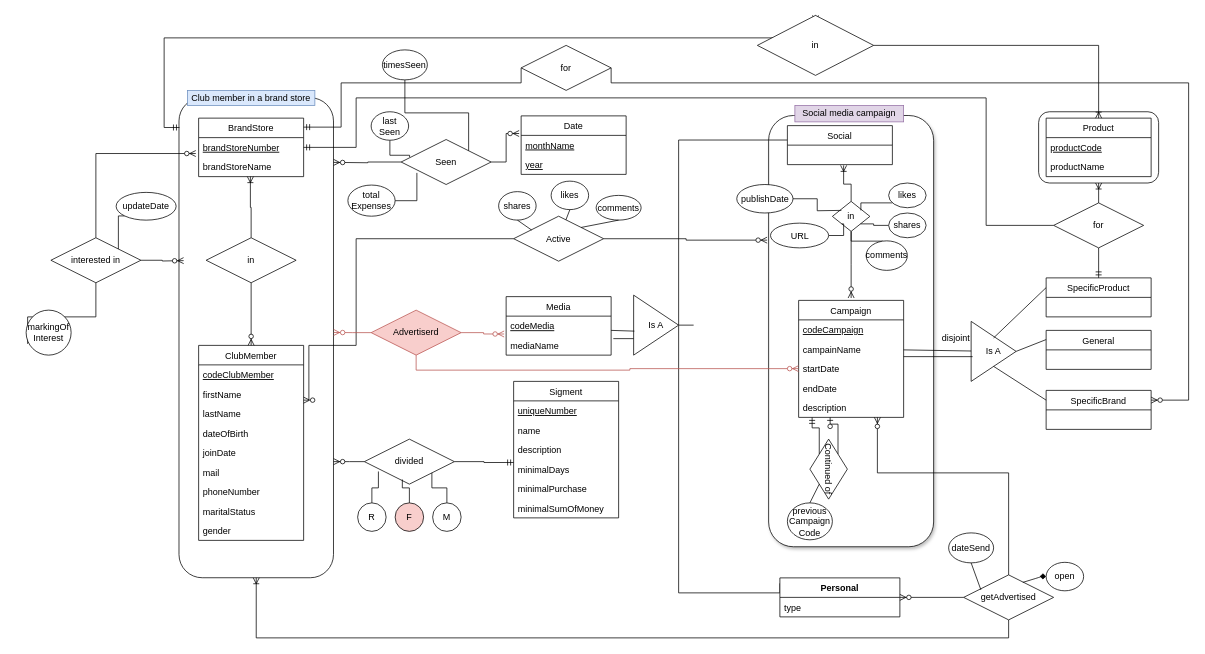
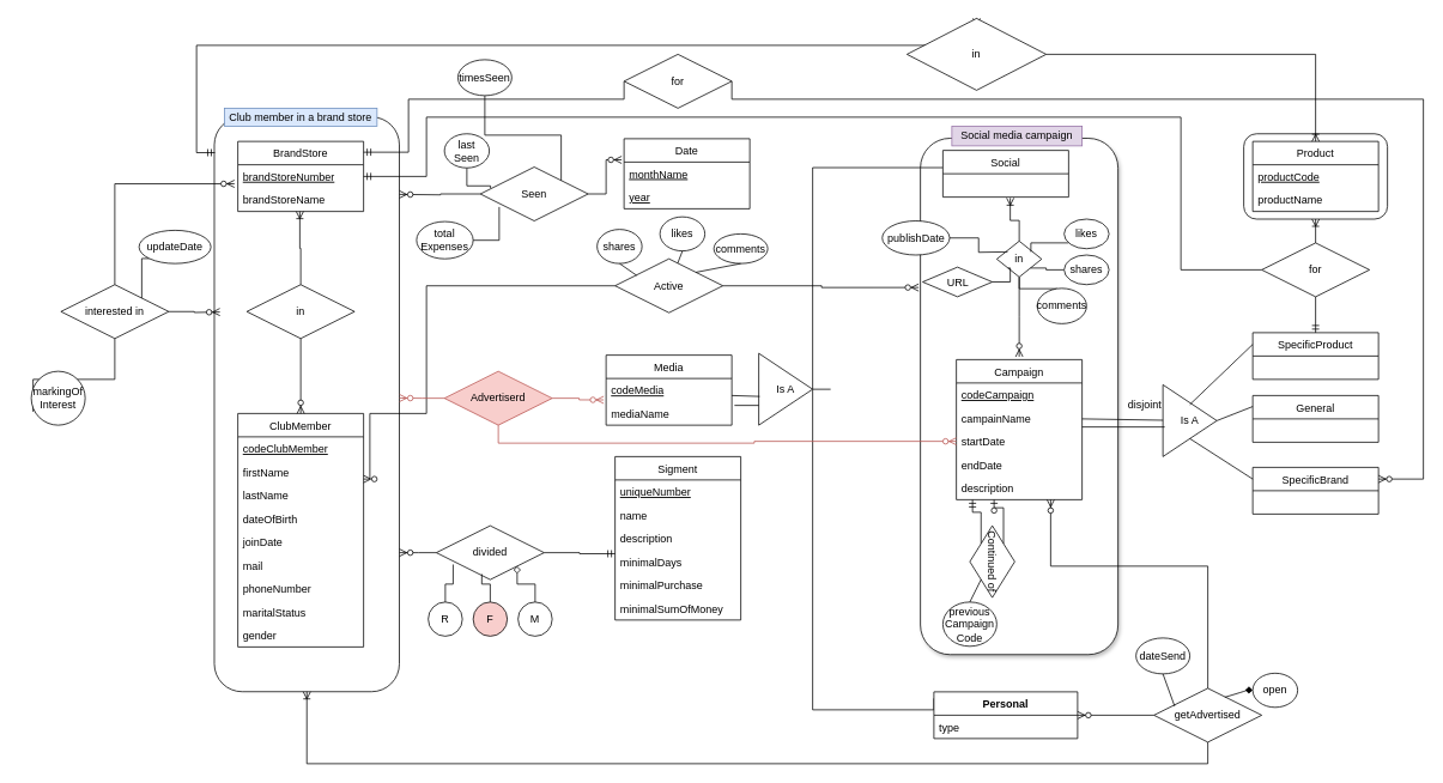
- <mxCell id="103" value="URL" style="ellipse;whiteSpace=wrap;html=1;" parent="1" vertex="1"><mxGeometry x="1026.5" y="297" width="77.5" height="33" as="geometry" /></mxCell>
+ <mxCell id="103" value="URL" style="rhombus;whiteSpace=wrap;html=1;" parent="1" vertex="1"><mxGeometry x="1026.5" y="297" width="77.5" height="33" as="geometry" /></mxCell>
- <mxCell id="98" style="edgeStyle=orthogonalEdgeStyle;rounded=0;orthogonalLoop=1;jettySize=auto;html=1;entryX=1;entryY=1;entryDx=0;entryDy=0;endArrow=none;endFill=0;" parent="1" source="99" target="68" edge="1"><mxGeometry relative="1" as="geometry" /></mxCell>
+ <mxCell id="98" style="edgeStyle=orthogonalEdgeStyle;rounded=0;orthogonalLoop=1;jettySize=auto;html=1;entryX=1;entryY=1;entryDx=0;entryDy=0;endArrow=diamond;endFill=0;" parent="1" source="99" target="68" edge="1"><mxGeometry relative="1" as="geometry" /></mxCell>
